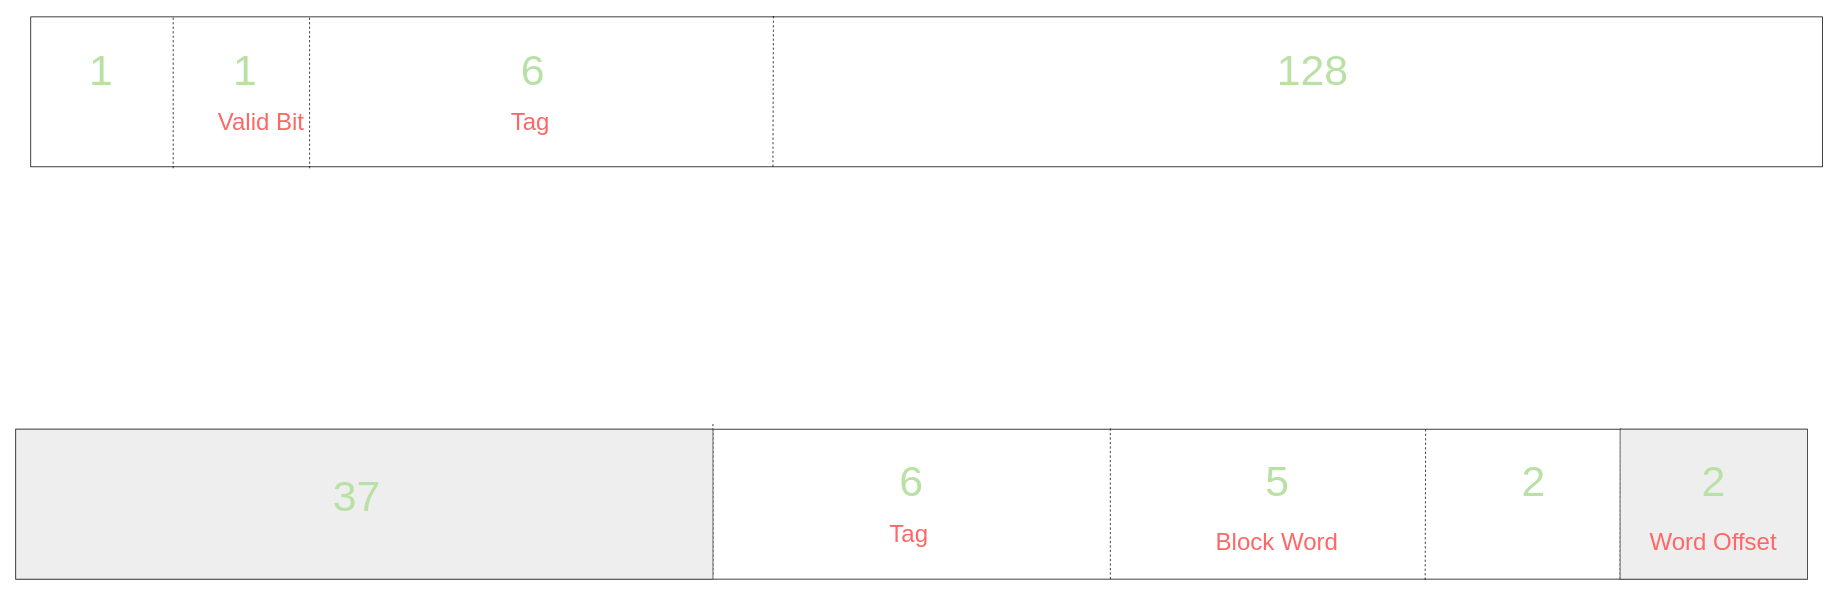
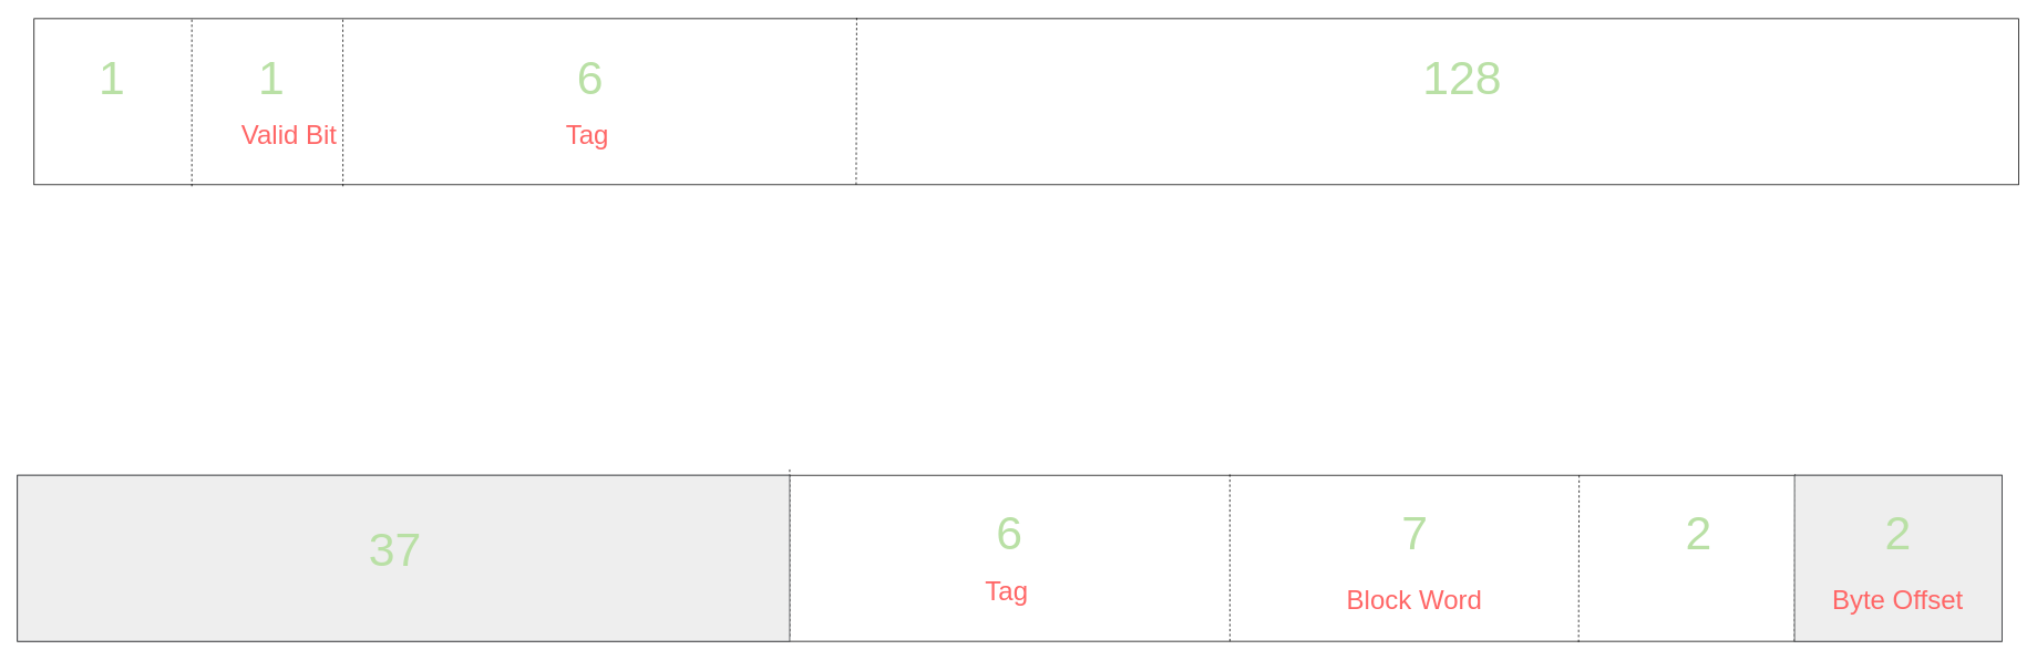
- <mxCell id="12" value="&lt;font style=&quot;font-size: 57px&quot; color=&quot;#b9e0a5&quot;&gt;128&lt;/font&gt;" style="text;html=1;strokeColor=none;fillColor=none;align=center;verticalAlign=middle;whiteSpace=wrap;rounded=0;" parent="1" vertex="1"><mxGeometry x="1715.25" y="83" width="70" height="20" as="geometry" /></mxCell>
+ <mxCell id="12" value="&lt;font style=&quot;font-size: 57px&quot; color=&quot;#b9e0a5&quot;&gt;128&lt;/font&gt;" style="text;html=1;strokeColor=none;fillColor=none;align=center;verticalAlign=middle;whiteSpace=wrap;rounded=0;" parent="1" vertex="1"><mxGeometry x="1725.25" y="83" width="70" height="20" as="geometry" /></mxCell>
- <mxCell id="21" value="&lt;font style=&quot;font-size: 57px&quot; color=&quot;#b9e0a5&quot;&gt;5&lt;/font&gt;" style="text;html=1;strokeColor=none;fillColor=none;align=center;verticalAlign=middle;whiteSpace=wrap;rounded=0;" parent="1" vertex="1"><mxGeometry x="1667.75" y="632" width="70" height="20" as="geometry" /></mxCell>
+ <mxCell id="21" value="&lt;font style=&quot;font-size: 57px&quot; color=&quot;#b9e0a5&quot;&gt;7&lt;/font&gt;" style="text;html=1;strokeColor=none;fillColor=none;align=center;verticalAlign=middle;whiteSpace=wrap;rounded=0;" parent="1" vertex="1"><mxGeometry x="1667.75" y="632" width="70" height="20" as="geometry" /></mxCell>
- <mxCell id="26" value="&lt;font style=&quot;font-size: 32px&quot; color=&quot;#ff6666&quot;&gt;Word&amp;nbsp;&lt;/font&gt;&lt;font color=&quot;#ff6666&quot;&gt;&lt;span style=&quot;font-size: 32px&quot;&gt;Offset&lt;/span&gt;&lt;/font&gt;" style="text;html=1;strokeColor=none;fillColor=none;align=center;verticalAlign=middle;whiteSpace=wrap;rounded=0;" parent="1" vertex="1"><mxGeometry x="2208" y="712" width="152.5" height="20" as="geometry" /></mxCell>
+ <mxCell id="26" value="&lt;font style=&quot;font-size: 32px&quot; color=&quot;#ff6666&quot;&gt;Byte&amp;nbsp;&lt;/font&gt;&lt;font color=&quot;#ff6666&quot;&gt;&lt;span style=&quot;font-size: 32px&quot;&gt;Offset&lt;/span&gt;&lt;/font&gt;" style="text;html=1;strokeColor=none;fillColor=none;align=center;verticalAlign=middle;whiteSpace=wrap;rounded=0;" parent="1" vertex="1"><mxGeometry x="2208" y="712" width="152.5" height="20" as="geometry" /></mxCell>
